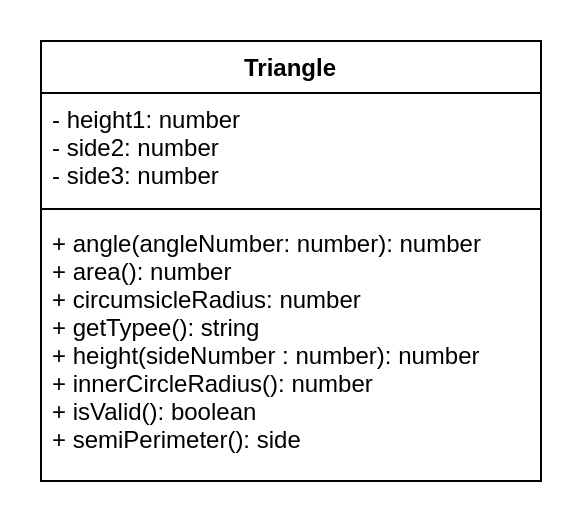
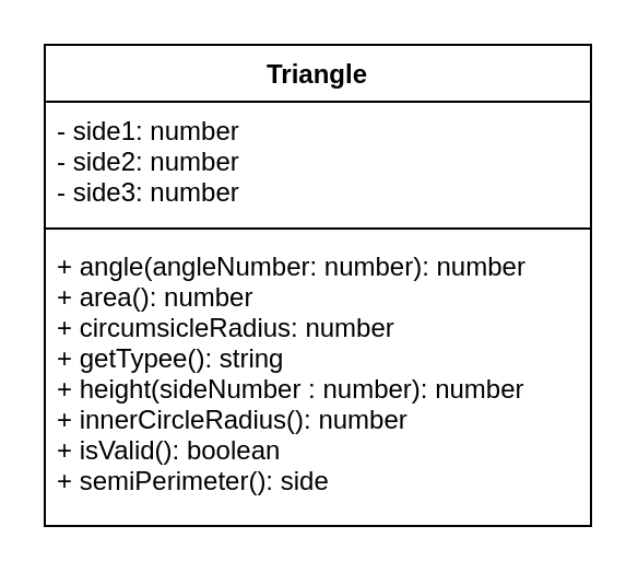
- <mxCell id="3" value="- height1: number&#10;- side2: number&#10;- side3: number" style="text;strokeColor=none;fillColor=none;align=left;verticalAlign=top;spacingLeft=4;spacingRight=4;overflow=hidden;rotatable=0;points=[[0,0.5],[1,0.5]];portConstraint=eastwest;" vertex="1" parent="2"><mxGeometry y="26" width="250" height="54" as="geometry" /></mxCell>
+ <mxCell id="3" value="- side1: number&#10;- side2: number&#10;- side3: number" style="text;strokeColor=none;fillColor=none;align=left;verticalAlign=top;spacingLeft=4;spacingRight=4;overflow=hidden;rotatable=0;points=[[0,0.5],[1,0.5]];portConstraint=eastwest;" vertex="1" parent="2"><mxGeometry y="26" width="250" height="54" as="geometry" /></mxCell>
